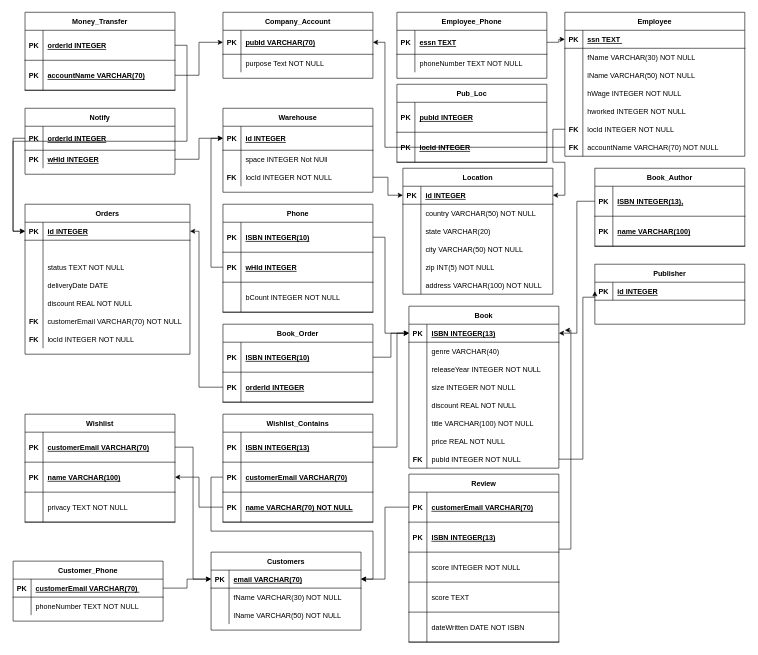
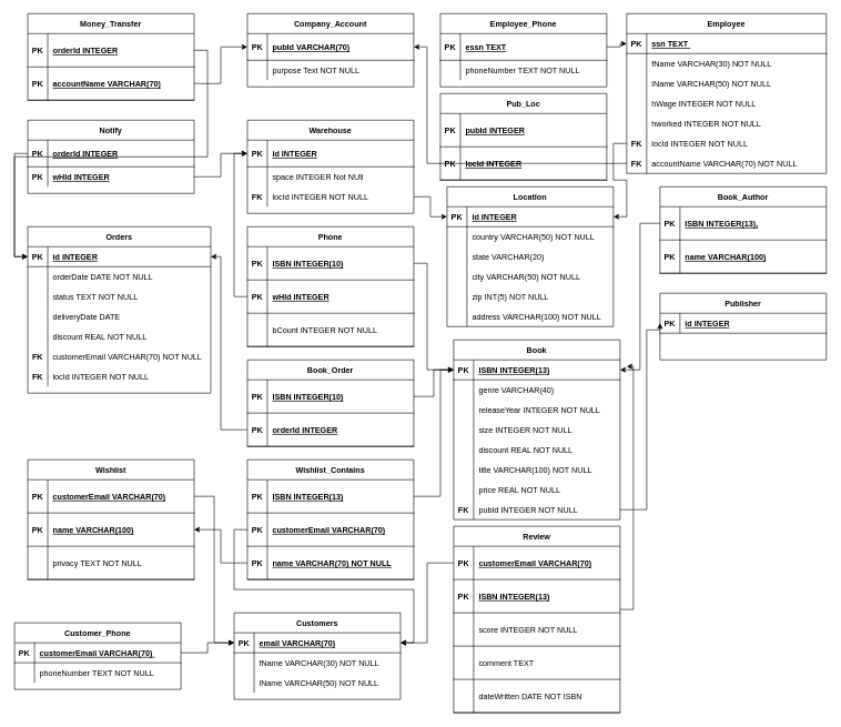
+ <mxCell id="8" value="orderDate DATE NOT NULL" style="shape=partialRectangle;overflow=hidden;connectable=0;fillColor=none;top=0;left=0;bottom=0;right=0;align=left;spacingLeft=6;" parent="6" vertex="1"><mxGeometry x="30" width="245" height="30" as="geometry"><mxRectangle width="245" height="30" as="alternateBounds" /></mxGeometry></mxCell>
- <mxCell id="137" value="score TEXT" style="shape=partialRectangle;overflow=hidden;connectable=0;fillColor=none;top=0;left=0;bottom=0;right=0;align=left;spacingLeft=6;fontStyle=0;" vertex="1" parent="135"><mxGeometry x="30" width="220" height="50" as="geometry"><mxRectangle width="220" height="50" as="alternateBounds" /></mxGeometry></mxCell>
+ <mxCell id="137" value="comment TEXT" style="shape=partialRectangle;overflow=hidden;connectable=0;fillColor=none;top=0;left=0;bottom=0;right=0;align=left;spacingLeft=6;fontStyle=0;" vertex="1" parent="135"><mxGeometry x="30" width="220" height="50" as="geometry"><mxRectangle width="220" height="50" as="alternateBounds" /></mxGeometry></mxCell>
